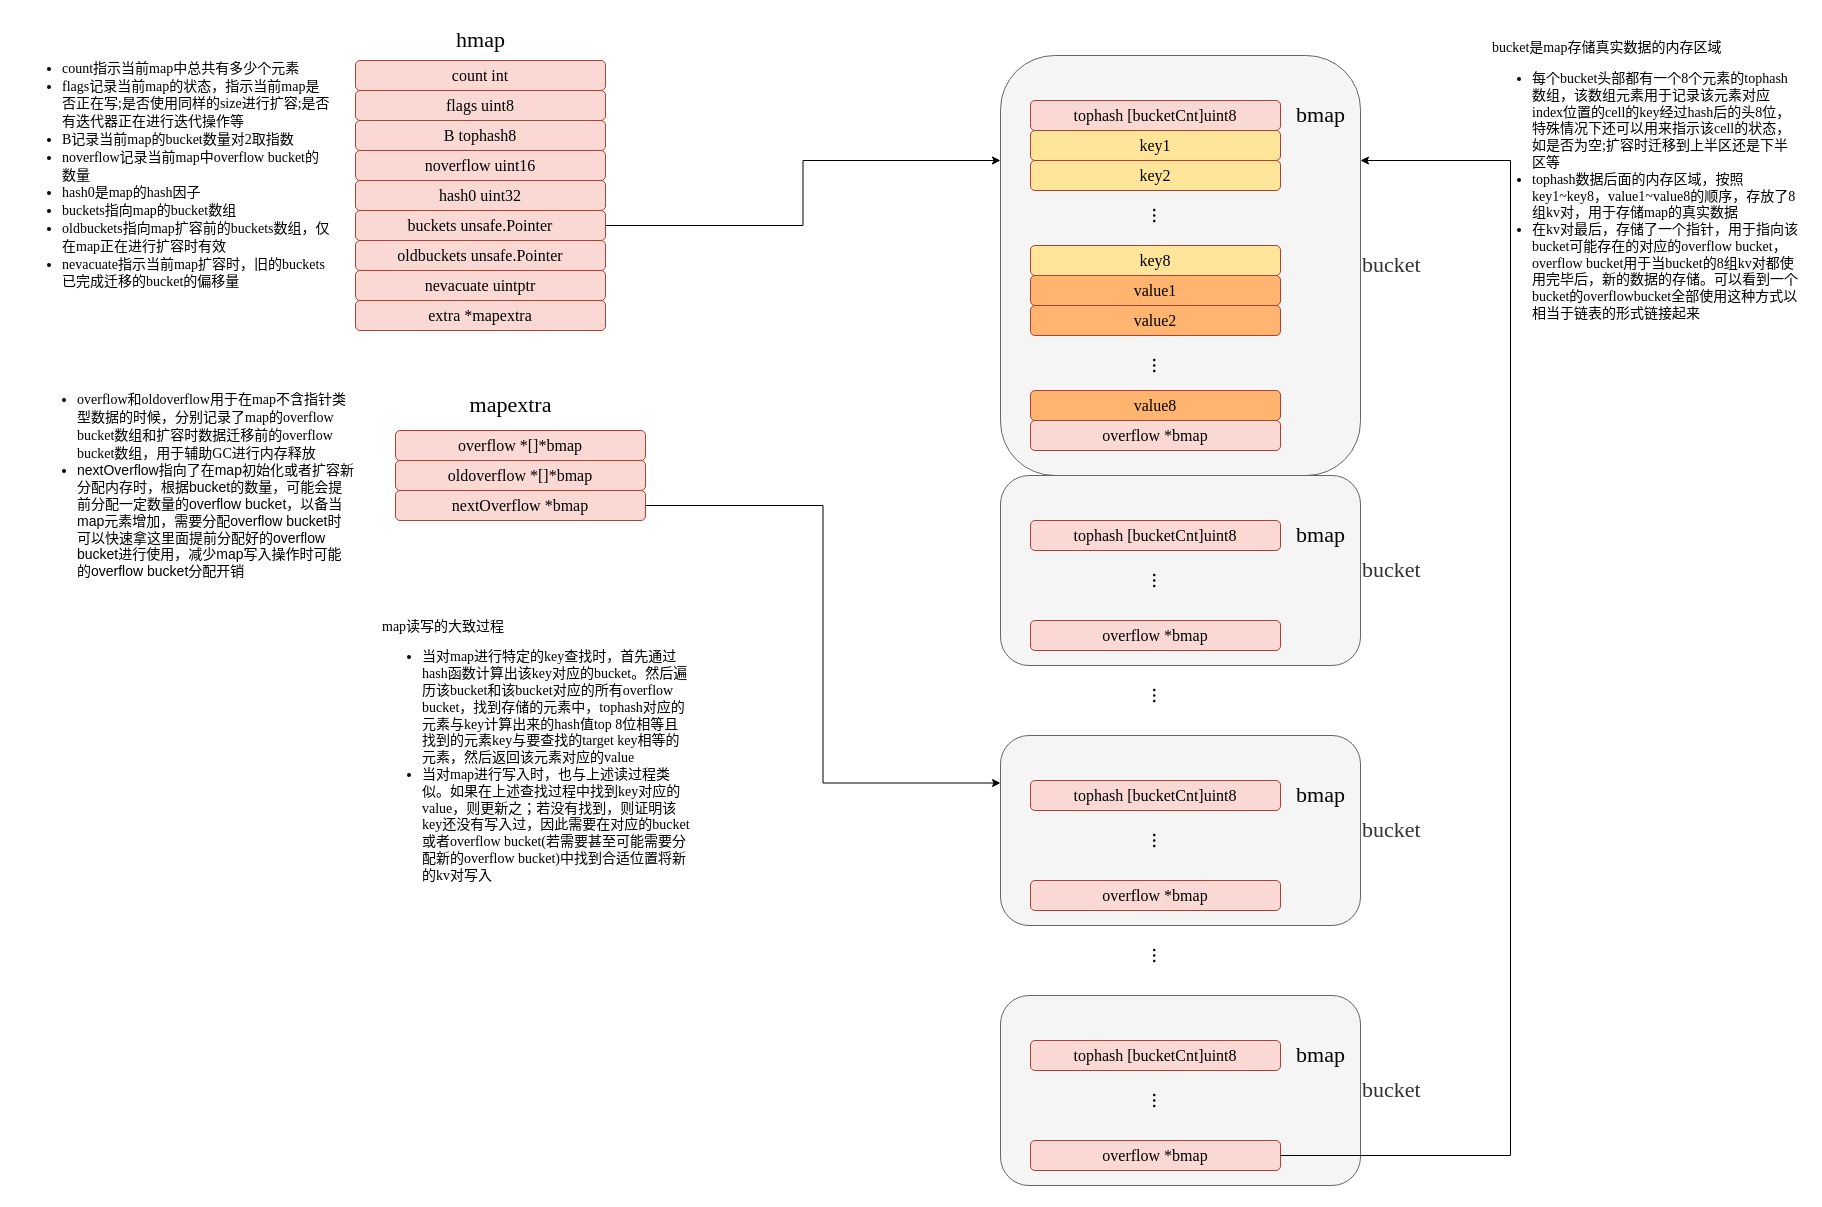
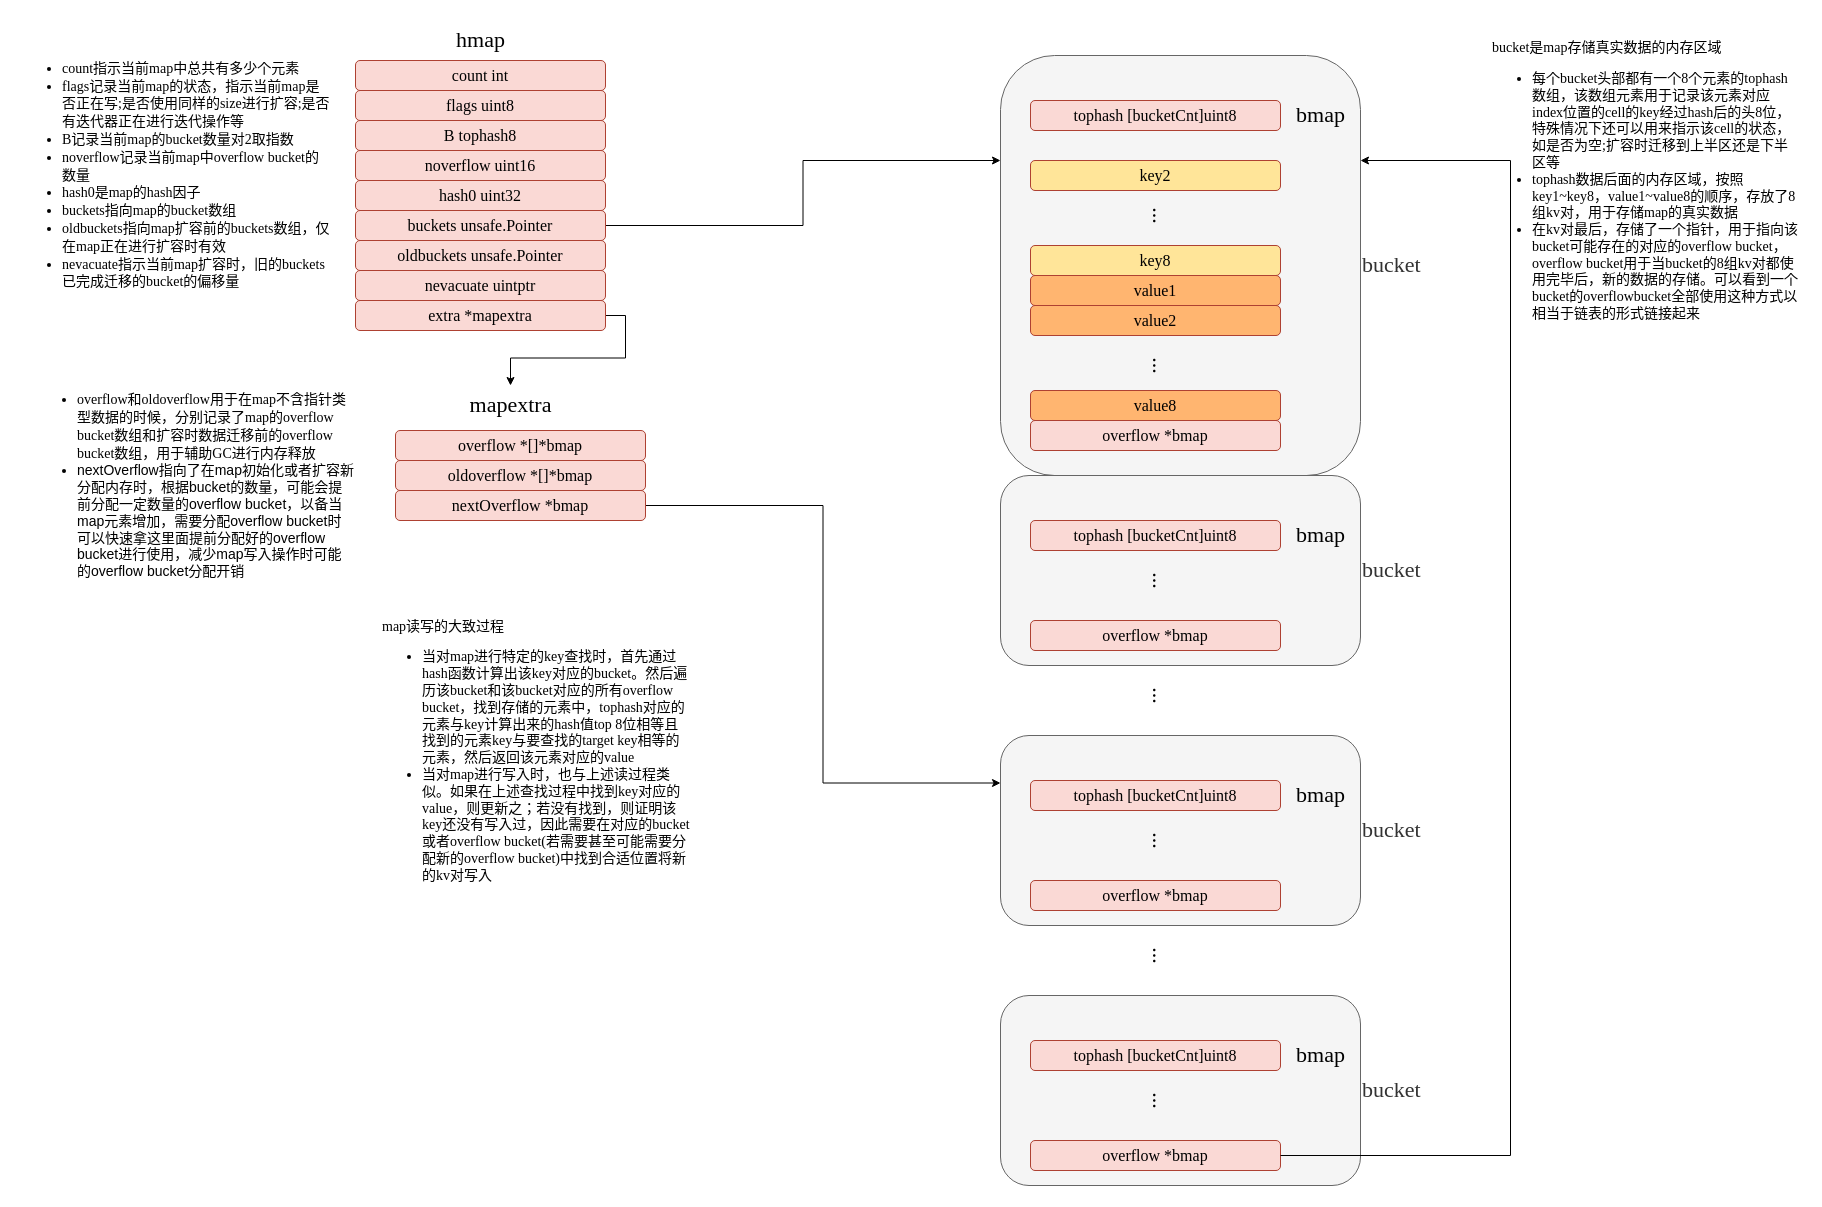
- <mxCell id="23" value="key1" style="rounded=1;whiteSpace=wrap;html=1;fillColor=#FFE599;strokeColor=#ae4132;fontSize=16;fontFamily=Lucida Console;" parent="1" vertex="1"><mxGeometry x="1030" y="130" width="250" height="30" as="geometry" /></mxCell>
+ <mxCell id="12" style="edgeStyle=orthogonalEdgeStyle;rounded=0;orthogonalLoop=1;jettySize=auto;html=1;exitX=1;exitY=0.5;exitDx=0;exitDy=0;fontFamily=Lucida Console;fontSize=16;" parent="1" source="13" target="21" edge="1"><mxGeometry relative="1" as="geometry"><mxPoint x="590" y="415" as="targetPoint" /></mxGeometry></mxCell>
